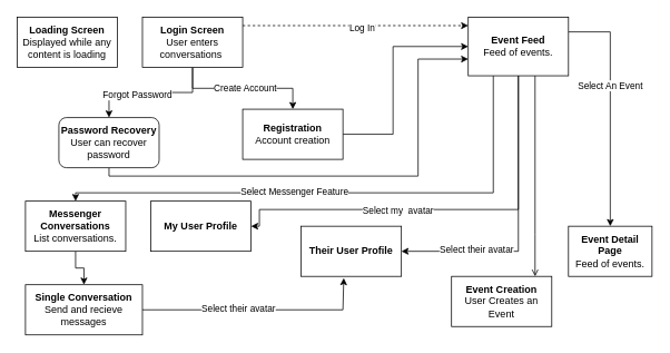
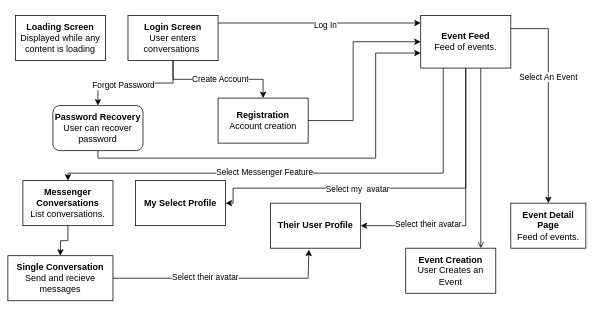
- <mxCell id="3" value="" style="edgeStyle=orthogonalEdgeStyle;rounded=0;orthogonalLoop=1;jettySize=auto;html=1;dashed=1;" edge="1" parent="1" source="9" target="19"><mxGeometry relative="1" as="geometry"><Array as="points"><mxPoint x="350" y="30" /><mxPoint x="350" y="30" /></Array></mxGeometry></mxCell>
+ <mxCell id="3" value="" style="edgeStyle=orthogonalEdgeStyle;rounded=0;orthogonalLoop=1;jettySize=auto;html=1;" edge="1" parent="1" source="9" target="19"><mxGeometry relative="1" as="geometry"><Array as="points"><mxPoint x="350" y="30" /><mxPoint x="350" y="30" /></Array></mxGeometry></mxCell>
- <mxCell id="27" value="&lt;b&gt;My User Profile&lt;/b&gt;" style="rounded=0;whiteSpace=wrap;html=1;" vertex="1" parent="1"><mxGeometry x="180" y="240" width="120" height="60" as="geometry" /></mxCell>
+ <mxCell id="27" value="&lt;b&gt;My Select Profile&lt;/b&gt;" style="rounded=0;whiteSpace=wrap;html=1;" vertex="1" parent="1"><mxGeometry x="180" y="240" width="120" height="60" as="geometry" /></mxCell>
- <mxCell id="32" value="&lt;b&gt;Single Conversation&lt;/b&gt;&lt;br&gt;Send and recieve messages" style="whiteSpace=wrap;html=1;rounded=0;" vertex="1" parent="1"><mxGeometry x="30" y="340" width="140" height="60" as="geometry" /></mxCell>
+ <mxCell id="32" value="&lt;b&gt;Single Conversation&lt;/b&gt;&lt;br&gt;Send and recieve messages" style="whiteSpace=wrap;html=1;rounded=0;" vertex="1" parent="1"><mxGeometry x="10" y="340" width="140" height="60" as="geometry" /></mxCell>
